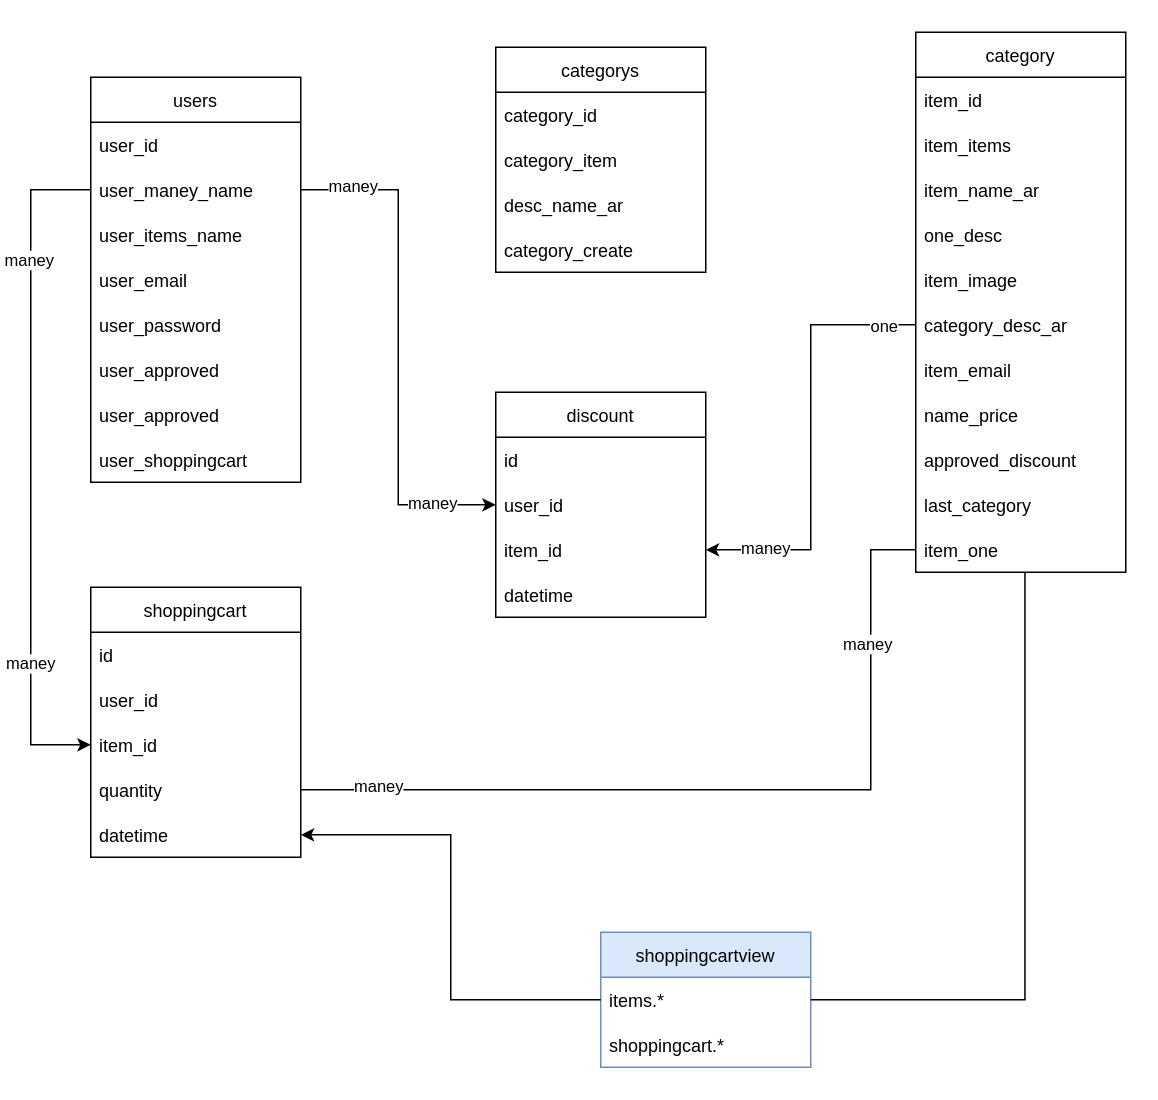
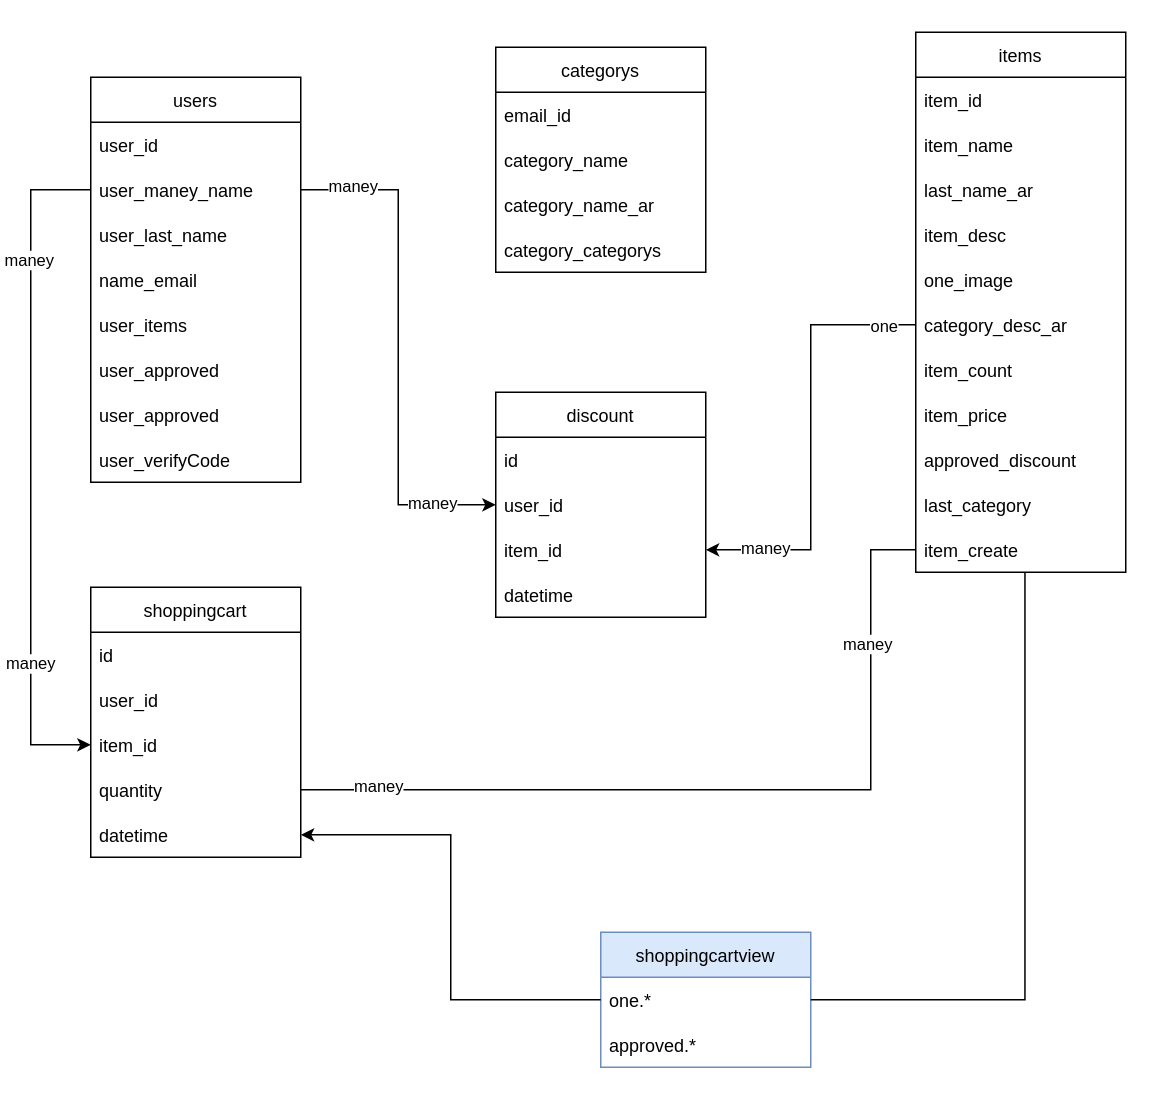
- <mxCell id="7" value="category" style="swimlane;fontStyle=0;childLayout=stackLayout;horizontal=1;startSize=30;horizontalStack=0;resizeParent=1;resizeParentMax=0;resizeLast=0;collapsible=1;marginBottom=0;" vertex="1" parent="1"><mxGeometry x="610" y="20.89" width="140" height="360" as="geometry" /></mxCell>
+ <mxCell id="7" value="items" style="swimlane;fontStyle=0;childLayout=stackLayout;horizontal=1;startSize=30;horizontalStack=0;resizeParent=1;resizeParentMax=0;resizeLast=0;collapsible=1;marginBottom=0;" vertex="1" parent="1"><mxGeometry x="610" y="20.89" width="140" height="360" as="geometry" /></mxCell>
- <mxCell id="3" value="category_id" style="text;strokeColor=none;fillColor=none;align=left;verticalAlign=middle;spacingLeft=4;spacingRight=4;overflow=hidden;points=[[0,0.5],[1,0.5]];portConstraint=eastwest;rotatable=0;" vertex="1" parent="2"><mxGeometry y="30" width="140" height="30" as="geometry" /></mxCell>
+ <mxCell id="3" value="email_id" style="text;strokeColor=none;fillColor=none;align=left;verticalAlign=middle;spacingLeft=4;spacingRight=4;overflow=hidden;points=[[0,0.5],[1,0.5]];portConstraint=eastwest;rotatable=0;" vertex="1" parent="2"><mxGeometry y="30" width="140" height="30" as="geometry" /></mxCell>
- <mxCell id="9" value="item_items" style="text;strokeColor=none;fillColor=none;align=left;verticalAlign=middle;spacingLeft=4;spacingRight=4;overflow=hidden;points=[[0,0.5],[1,0.5]];portConstraint=eastwest;rotatable=0;" vertex="1" parent="7"><mxGeometry y="60" width="140" height="30" as="geometry" /></mxCell>
+ <mxCell id="9" value="item_name" style="text;strokeColor=none;fillColor=none;align=left;verticalAlign=middle;spacingLeft=4;spacingRight=4;overflow=hidden;points=[[0,0.5],[1,0.5]];portConstraint=eastwest;rotatable=0;" vertex="1" parent="7"><mxGeometry y="60" width="140" height="30" as="geometry" /></mxCell>
- <mxCell id="4" value="category_item" style="text;strokeColor=none;fillColor=none;align=left;verticalAlign=middle;spacingLeft=4;spacingRight=4;overflow=hidden;points=[[0,0.5],[1,0.5]];portConstraint=eastwest;rotatable=0;" vertex="1" parent="2"><mxGeometry y="60" width="140" height="30" as="geometry" /></mxCell>
+ <mxCell id="4" value="category_name" style="text;strokeColor=none;fillColor=none;align=left;verticalAlign=middle;spacingLeft=4;spacingRight=4;overflow=hidden;points=[[0,0.5],[1,0.5]];portConstraint=eastwest;rotatable=0;" vertex="1" parent="2"><mxGeometry y="60" width="140" height="30" as="geometry" /></mxCell>
- <mxCell id="10" value="item_name_ar" style="text;strokeColor=none;fillColor=none;align=left;verticalAlign=middle;spacingLeft=4;spacingRight=4;overflow=hidden;points=[[0,0.5],[1,0.5]];portConstraint=eastwest;rotatable=0;" vertex="1" parent="7"><mxGeometry y="90" width="140" height="30" as="geometry" /></mxCell>
+ <mxCell id="10" value="last_name_ar" style="text;strokeColor=none;fillColor=none;align=left;verticalAlign=middle;spacingLeft=4;spacingRight=4;overflow=hidden;points=[[0,0.5],[1,0.5]];portConstraint=eastwest;rotatable=0;" vertex="1" parent="7"><mxGeometry y="90" width="140" height="30" as="geometry" /></mxCell>
- <mxCell id="5" value="desc_name_ar" style="text;strokeColor=none;fillColor=none;align=left;verticalAlign=middle;spacingLeft=4;spacingRight=4;overflow=hidden;points=[[0,0.5],[1,0.5]];portConstraint=eastwest;rotatable=0;" vertex="1" parent="2"><mxGeometry y="90" width="140" height="30" as="geometry" /></mxCell>
+ <mxCell id="5" value="category_name_ar" style="text;strokeColor=none;fillColor=none;align=left;verticalAlign=middle;spacingLeft=4;spacingRight=4;overflow=hidden;points=[[0,0.5],[1,0.5]];portConstraint=eastwest;rotatable=0;" vertex="1" parent="2"><mxGeometry y="90" width="140" height="30" as="geometry" /></mxCell>
- <mxCell id="27" value="user_items_name" style="text;strokeColor=none;fillColor=none;align=left;verticalAlign=middle;spacingLeft=4;spacingRight=4;overflow=hidden;points=[[0,0.5],[1,0.5]];portConstraint=eastwest;rotatable=0;" vertex="1" parent="24"><mxGeometry y="90" width="140" height="30" as="geometry" /></mxCell>
+ <mxCell id="27" value="user_last_name" style="text;strokeColor=none;fillColor=none;align=left;verticalAlign=middle;spacingLeft=4;spacingRight=4;overflow=hidden;points=[[0,0.5],[1,0.5]];portConstraint=eastwest;rotatable=0;" vertex="1" parent="24"><mxGeometry y="90" width="140" height="30" as="geometry" /></mxCell>
- <mxCell id="11" value="one_desc" style="text;strokeColor=none;fillColor=none;align=left;verticalAlign=middle;spacingLeft=4;spacingRight=4;overflow=hidden;points=[[0,0.5],[1,0.5]];portConstraint=eastwest;rotatable=0;" vertex="1" parent="7"><mxGeometry y="120" width="140" height="30" as="geometry" /></mxCell>
+ <mxCell id="11" value="item_desc" style="text;strokeColor=none;fillColor=none;align=left;verticalAlign=middle;spacingLeft=4;spacingRight=4;overflow=hidden;points=[[0,0.5],[1,0.5]];portConstraint=eastwest;rotatable=0;" vertex="1" parent="7"><mxGeometry y="120" width="140" height="30" as="geometry" /></mxCell>
- <mxCell id="6" value="category_create" style="text;strokeColor=none;fillColor=none;align=left;verticalAlign=middle;spacingLeft=4;spacingRight=4;overflow=hidden;points=[[0,0.5],[1,0.5]];portConstraint=eastwest;rotatable=0;" vertex="1" parent="2"><mxGeometry y="120" width="140" height="30" as="geometry" /></mxCell>
+ <mxCell id="6" value="category_categorys" style="text;strokeColor=none;fillColor=none;align=left;verticalAlign=middle;spacingLeft=4;spacingRight=4;overflow=hidden;points=[[0,0.5],[1,0.5]];portConstraint=eastwest;rotatable=0;" vertex="1" parent="2"><mxGeometry y="120" width="140" height="30" as="geometry" /></mxCell>
- <mxCell id="28" value="user_email" style="text;strokeColor=none;fillColor=none;align=left;verticalAlign=middle;spacingLeft=4;spacingRight=4;overflow=hidden;points=[[0,0.5],[1,0.5]];portConstraint=eastwest;rotatable=0;" vertex="1" parent="24"><mxGeometry y="120" width="140" height="30" as="geometry" /></mxCell>
+ <mxCell id="28" value="name_email" style="text;strokeColor=none;fillColor=none;align=left;verticalAlign=middle;spacingLeft=4;spacingRight=4;overflow=hidden;points=[[0,0.5],[1,0.5]];portConstraint=eastwest;rotatable=0;" vertex="1" parent="24"><mxGeometry y="120" width="140" height="30" as="geometry" /></mxCell>
- <mxCell id="12" value="item_image" style="text;strokeColor=none;fillColor=none;align=left;verticalAlign=middle;spacingLeft=4;spacingRight=4;overflow=hidden;points=[[0,0.5],[1,0.5]];portConstraint=eastwest;rotatable=0;" vertex="1" parent="7"><mxGeometry y="150" width="140" height="30" as="geometry" /></mxCell>
+ <mxCell id="12" value="one_image" style="text;strokeColor=none;fillColor=none;align=left;verticalAlign=middle;spacingLeft=4;spacingRight=4;overflow=hidden;points=[[0,0.5],[1,0.5]];portConstraint=eastwest;rotatable=0;" vertex="1" parent="7"><mxGeometry y="150" width="140" height="30" as="geometry" /></mxCell>
- <mxCell id="29" value="user_password" style="text;strokeColor=none;fillColor=none;align=left;verticalAlign=middle;spacingLeft=4;spacingRight=4;overflow=hidden;points=[[0,0.5],[1,0.5]];portConstraint=eastwest;rotatable=0;" vertex="1" parent="24"><mxGeometry y="150" width="140" height="30" as="geometry" /></mxCell>
+ <mxCell id="29" value="user_items" style="text;strokeColor=none;fillColor=none;align=left;verticalAlign=middle;spacingLeft=4;spacingRight=4;overflow=hidden;points=[[0,0.5],[1,0.5]];portConstraint=eastwest;rotatable=0;" vertex="1" parent="24"><mxGeometry y="150" width="140" height="30" as="geometry" /></mxCell>
- <mxCell id="14" value="item_email" style="text;strokeColor=none;fillColor=none;align=left;verticalAlign=middle;spacingLeft=4;spacingRight=4;overflow=hidden;points=[[0,0.5],[1,0.5]];portConstraint=eastwest;rotatable=0;" vertex="1" parent="7"><mxGeometry y="210" width="140" height="30" as="geometry" /></mxCell>
+ <mxCell id="14" value="item_count" style="text;strokeColor=none;fillColor=none;align=left;verticalAlign=middle;spacingLeft=4;spacingRight=4;overflow=hidden;points=[[0,0.5],[1,0.5]];portConstraint=eastwest;rotatable=0;" vertex="1" parent="7"><mxGeometry y="210" width="140" height="30" as="geometry" /></mxCell>
- <mxCell id="15" value="name_price" style="text;strokeColor=none;fillColor=none;align=left;verticalAlign=middle;spacingLeft=4;spacingRight=4;overflow=hidden;points=[[0,0.5],[1,0.5]];portConstraint=eastwest;rotatable=0;" vertex="1" parent="7"><mxGeometry y="240" width="140" height="30" as="geometry" /></mxCell>
+ <mxCell id="15" value="item_price" style="text;strokeColor=none;fillColor=none;align=left;verticalAlign=middle;spacingLeft=4;spacingRight=4;overflow=hidden;points=[[0,0.5],[1,0.5]];portConstraint=eastwest;rotatable=0;" vertex="1" parent="7"><mxGeometry y="240" width="140" height="30" as="geometry" /></mxCell>
- <mxCell id="32" value="user_shoppingcart" style="text;strokeColor=none;fillColor=none;align=left;verticalAlign=middle;spacingLeft=4;spacingRight=4;overflow=hidden;points=[[0,0.5],[1,0.5]];portConstraint=eastwest;rotatable=0;" vertex="1" parent="24"><mxGeometry y="240" width="140" height="30" as="geometry" /></mxCell>
+ <mxCell id="32" value="user_verifyCode" style="text;strokeColor=none;fillColor=none;align=left;verticalAlign=middle;spacingLeft=4;spacingRight=4;overflow=hidden;points=[[0,0.5],[1,0.5]];portConstraint=eastwest;rotatable=0;" vertex="1" parent="24"><mxGeometry y="240" width="140" height="30" as="geometry" /></mxCell>
- <mxCell id="18" value="item_one" style="text;strokeColor=none;fillColor=none;align=left;verticalAlign=middle;spacingLeft=4;spacingRight=4;overflow=hidden;points=[[0,0.5],[1,0.5]];portConstraint=eastwest;rotatable=0;" vertex="1" parent="7"><mxGeometry y="330" width="140" height="30" as="geometry" /></mxCell>
+ <mxCell id="18" value="item_create" style="text;strokeColor=none;fillColor=none;align=left;verticalAlign=middle;spacingLeft=4;spacingRight=4;overflow=hidden;points=[[0,0.5],[1,0.5]];portConstraint=eastwest;rotatable=0;" vertex="1" parent="7"><mxGeometry y="330" width="140" height="30" as="geometry" /></mxCell>
- <mxCell id="52" value="items.*" style="text;strokeColor=none;fillColor=none;align=left;verticalAlign=middle;spacingLeft=4;spacingRight=4;overflow=hidden;points=[[0,0.5],[1,0.5]];portConstraint=eastwest;rotatable=0;" vertex="1" parent="51"><mxGeometry y="30" width="140" height="30" as="geometry" /></mxCell>
+ <mxCell id="52" value="one.*" style="text;strokeColor=none;fillColor=none;align=left;verticalAlign=middle;spacingLeft=4;spacingRight=4;overflow=hidden;points=[[0,0.5],[1,0.5]];portConstraint=eastwest;rotatable=0;" vertex="1" parent="51"><mxGeometry y="30" width="140" height="30" as="geometry" /></mxCell>
- <mxCell id="53" value="shoppingcart.*" style="text;strokeColor=none;fillColor=none;align=left;verticalAlign=middle;spacingLeft=4;spacingRight=4;overflow=hidden;points=[[0,0.5],[1,0.5]];portConstraint=eastwest;rotatable=0;" vertex="1" parent="51"><mxGeometry y="60" width="140" height="30" as="geometry" /></mxCell>
+ <mxCell id="53" value="approved.*" style="text;strokeColor=none;fillColor=none;align=left;verticalAlign=middle;spacingLeft=4;spacingRight=4;overflow=hidden;points=[[0,0.5],[1,0.5]];portConstraint=eastwest;rotatable=0;" vertex="1" parent="51"><mxGeometry y="60" width="140" height="30" as="geometry" /></mxCell>
